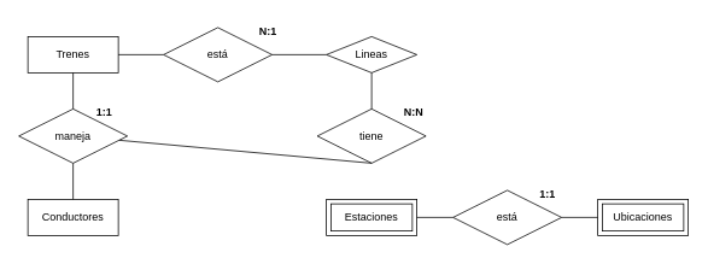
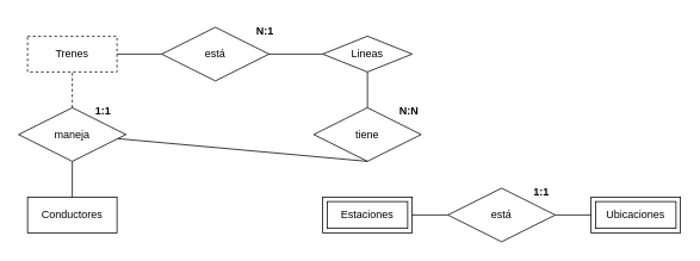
- <mxCell id="2" value="Trenes&lt;br&gt;" style="whiteSpace=wrap;html=1;align=center;" vertex="1" parent="1"><mxGeometry x="30" y="40" width="100" height="40" as="geometry" /></mxCell>
+ <mxCell id="2" value="Trenes&lt;br&gt;" style="whiteSpace=wrap;html=1;align=center;dashed=1;" vertex="1" parent="1"><mxGeometry x="30" y="40" width="100" height="40" as="geometry" /></mxCell>
- <mxCell id="20" value="" style="endArrow=none;html=1;rounded=0;entryX=0.5;entryY=1;entryDx=0;entryDy=0;exitX=0.5;exitY=0;exitDx=0;exitDy=0;" edge="1" parent="1" source="19" target="2"><mxGeometry relative="1" as="geometry"><mxPoint x="340" y="160" as="sourcePoint" /><mxPoint x="500" y="160" as="targetPoint" /></mxGeometry></mxCell>
+ <mxCell id="20" value="" style="endArrow=none;html=1;rounded=0;entryX=0.5;entryY=1;entryDx=0;entryDy=0;exitX=0.5;exitY=0;exitDx=0;exitDy=0;dashed=1;" edge="1" parent="1" source="19" target="2"><mxGeometry relative="1" as="geometry"><mxPoint x="340" y="160" as="sourcePoint" /><mxPoint x="500" y="160" as="targetPoint" /></mxGeometry></mxCell>
